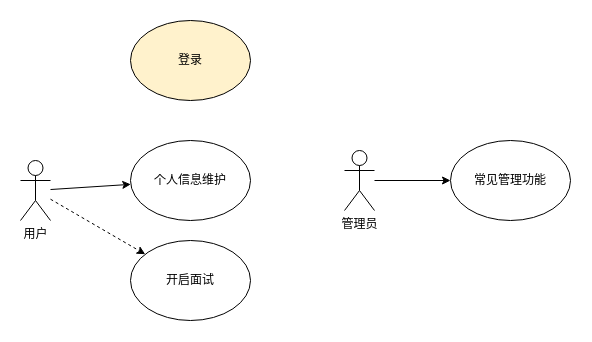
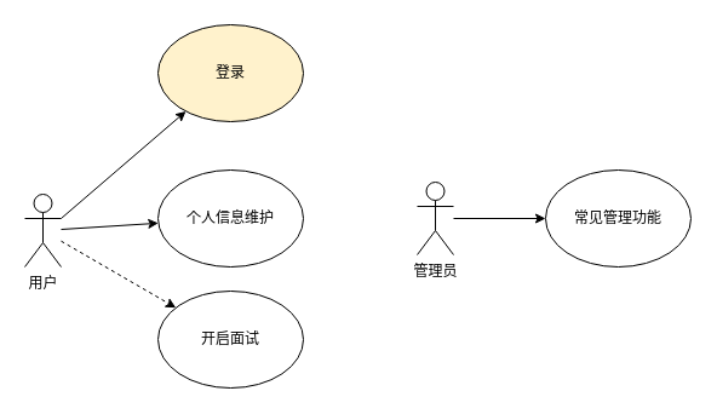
+ <mxCell id="6" value="" style="endArrow=classic;html=1;rounded=0;exitX=1;exitY=0.333;exitDx=0;exitDy=0;exitPerimeter=0;" edge="1" parent="1" source="2" target="3"><mxGeometry width="50" height="50" relative="1" as="geometry"><mxPoint x="70" y="150" as="sourcePoint" /><mxPoint x="120" y="100" as="targetPoint" /></mxGeometry></mxCell>
